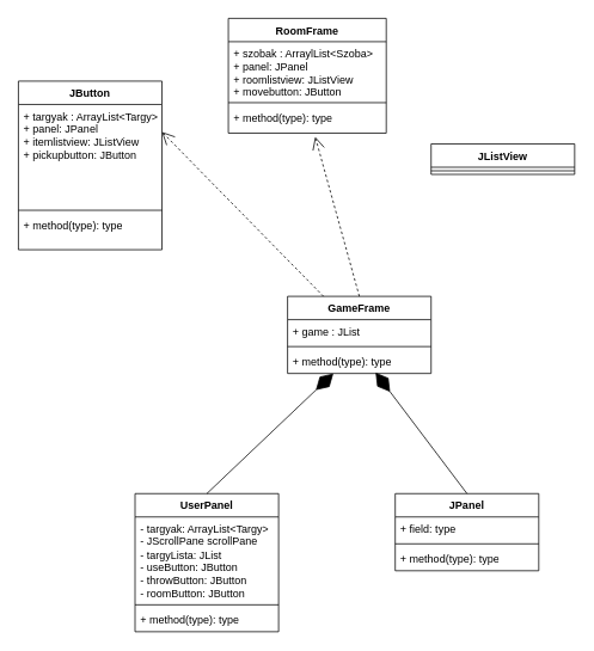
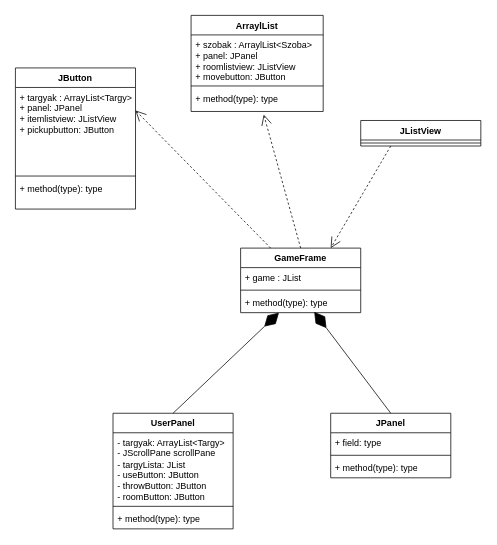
- <mxCell id="8" value="RoomFrame" style="swimlane;fontStyle=1;align=center;verticalAlign=top;childLayout=stackLayout;horizontal=1;startSize=26;horizontalStack=0;resizeParent=1;resizeParentMax=0;resizeLast=0;collapsible=1;marginBottom=0;whiteSpace=wrap;html=1;" parent="1" vertex="1"><mxGeometry x="254" y="20" width="176" height="128" as="geometry" /></mxCell>
+ <mxCell id="8" value="ArraylList" style="swimlane;fontStyle=1;align=center;verticalAlign=top;childLayout=stackLayout;horizontal=1;startSize=26;horizontalStack=0;resizeParent=1;resizeParentMax=0;resizeLast=0;collapsible=1;marginBottom=0;whiteSpace=wrap;html=1;" parent="1" vertex="1"><mxGeometry x="254" y="20" width="176" height="128" as="geometry" /></mxCell>
+ <mxCell id="26" value="" style="endArrow=open;endSize=12;dashed=1;html=1;rounded=0;exitX=0.25;exitY=1;exitDx=0;exitDy=0;entryX=0.75;entryY=0;entryDx=0;entryDy=0;" parent="1" source="2" target="4" edge="1"><mxGeometry width="160" relative="1" as="geometry"><mxPoint x="480" y="233" as="sourcePoint" /><mxPoint x="330" y="340" as="targetPoint" /></mxGeometry></mxCell>
